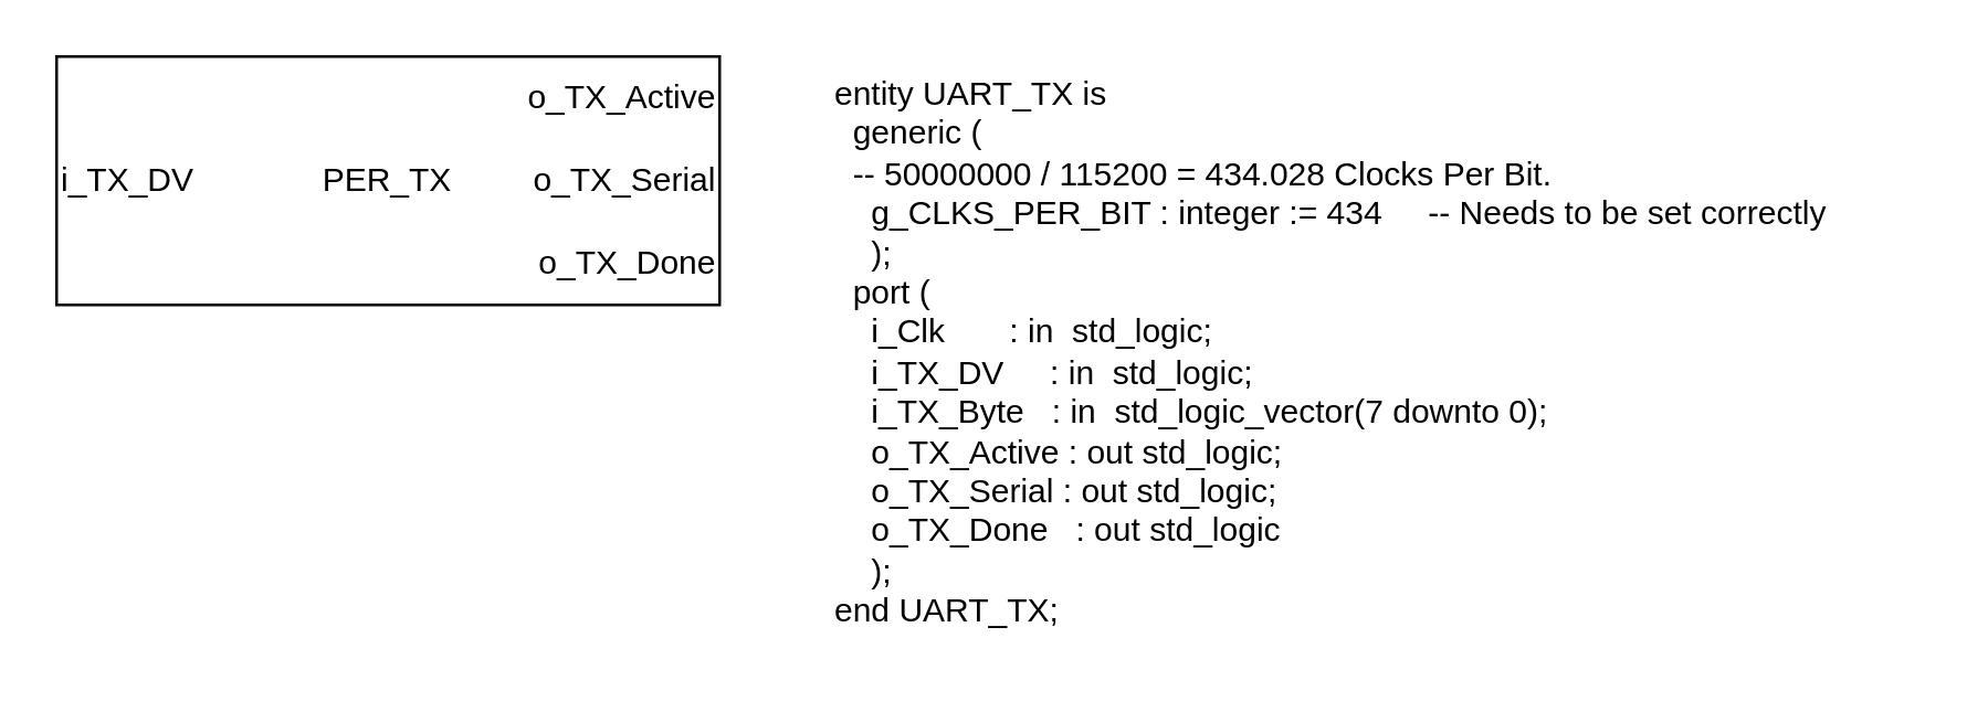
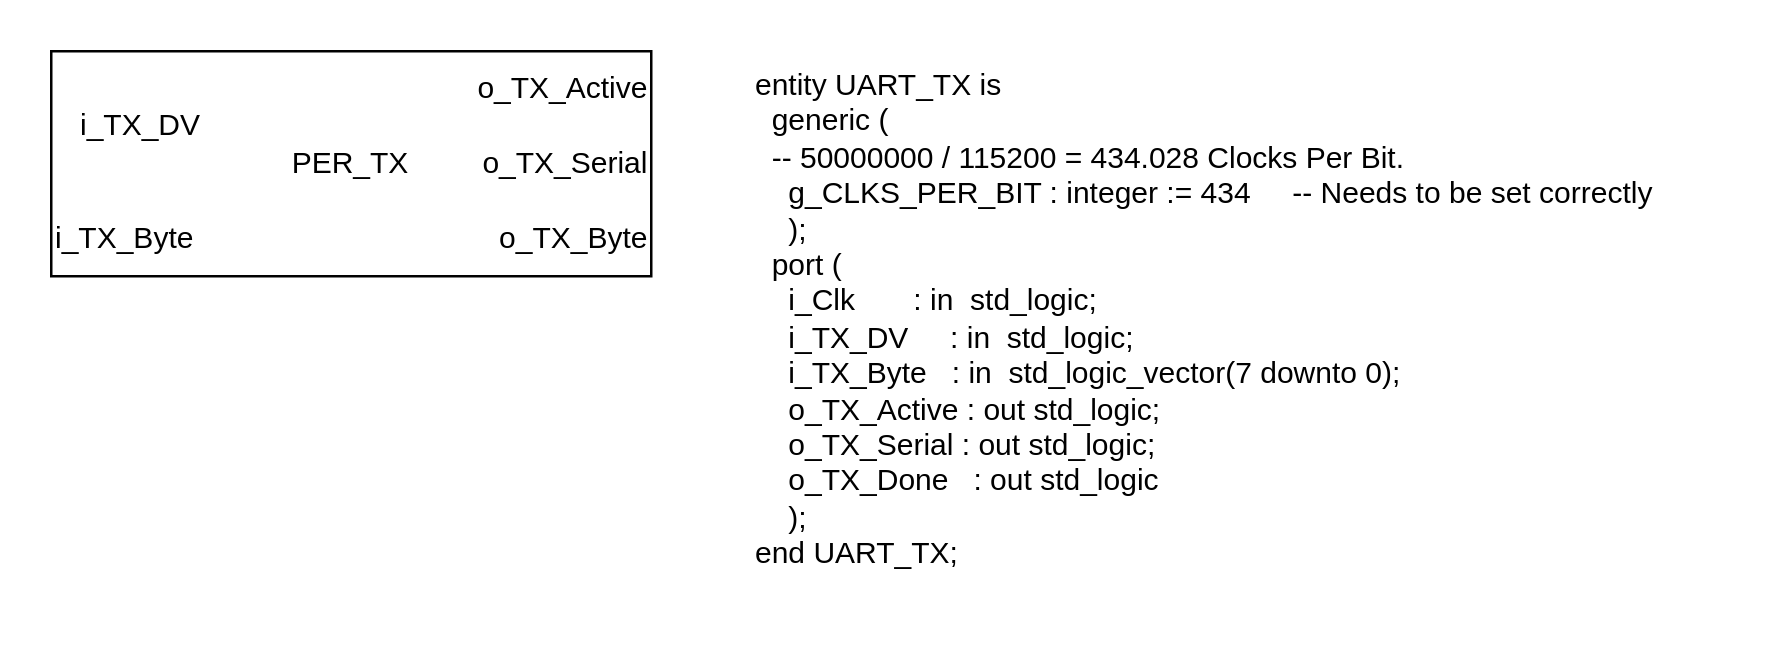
- <mxCell id="3" value="i_TX_DV" style="text;html=1;align=left;verticalAlign=middle;resizable=0;points=[];autosize=1;strokeColor=none;fillColor=none;" vertex="1" parent="1"><mxGeometry y="50" width="70" height="30" as="geometry" x="20" /></mxCell>
+ <mxCell id="3" value="i_TX_DV" style="text;html=1;align=left;verticalAlign=middle;resizable=0;points=[];autosize=1;strokeColor=none;fillColor=none;" vertex="1" parent="1"><mxGeometry x="30" y="35" width="70" height="30" as="geometry" /></mxCell>
+ <mxCell id="4" value="i_TX_Byte" style="text;html=1;align=left;verticalAlign=middle;resizable=0;points=[];autosize=1;strokeColor=none;fillColor=none;" vertex="1" parent="1"><mxGeometry y="80" width="80" height="30" as="geometry" x="20" /></mxCell>
- <mxCell id="7" value="&amp;nbsp; &amp;nbsp; o_TX_Done" style="text;html=1;align=right;verticalAlign=middle;resizable=0;points=[];autosize=1;strokeColor=none;fillColor=none;" vertex="1" parent="1"><mxGeometry x="160" y="80" width="100" height="30" as="geometry" /></mxCell>
+ <mxCell id="7" value="&amp;nbsp; &amp;nbsp; o_TX_Byte" style="text;html=1;align=right;verticalAlign=middle;resizable=0;points=[];autosize=1;strokeColor=none;fillColor=none;" vertex="1" parent="1"><mxGeometry x="160" y="80" width="100" height="30" as="geometry" /></mxCell>
